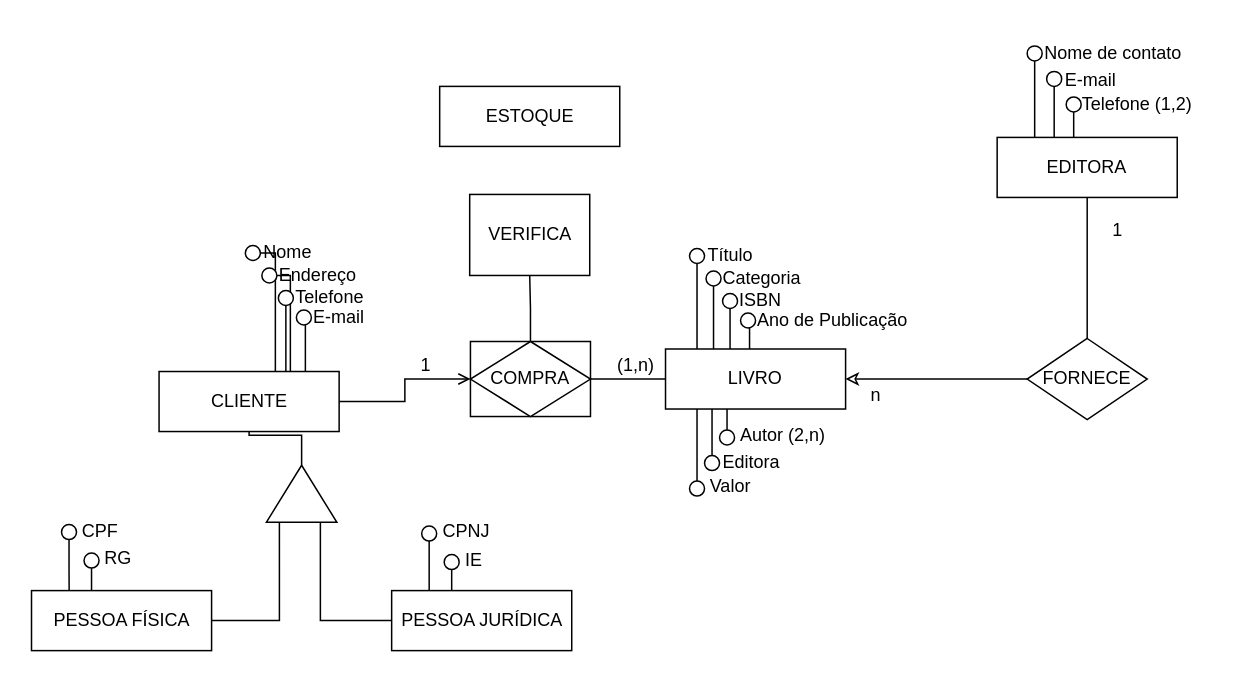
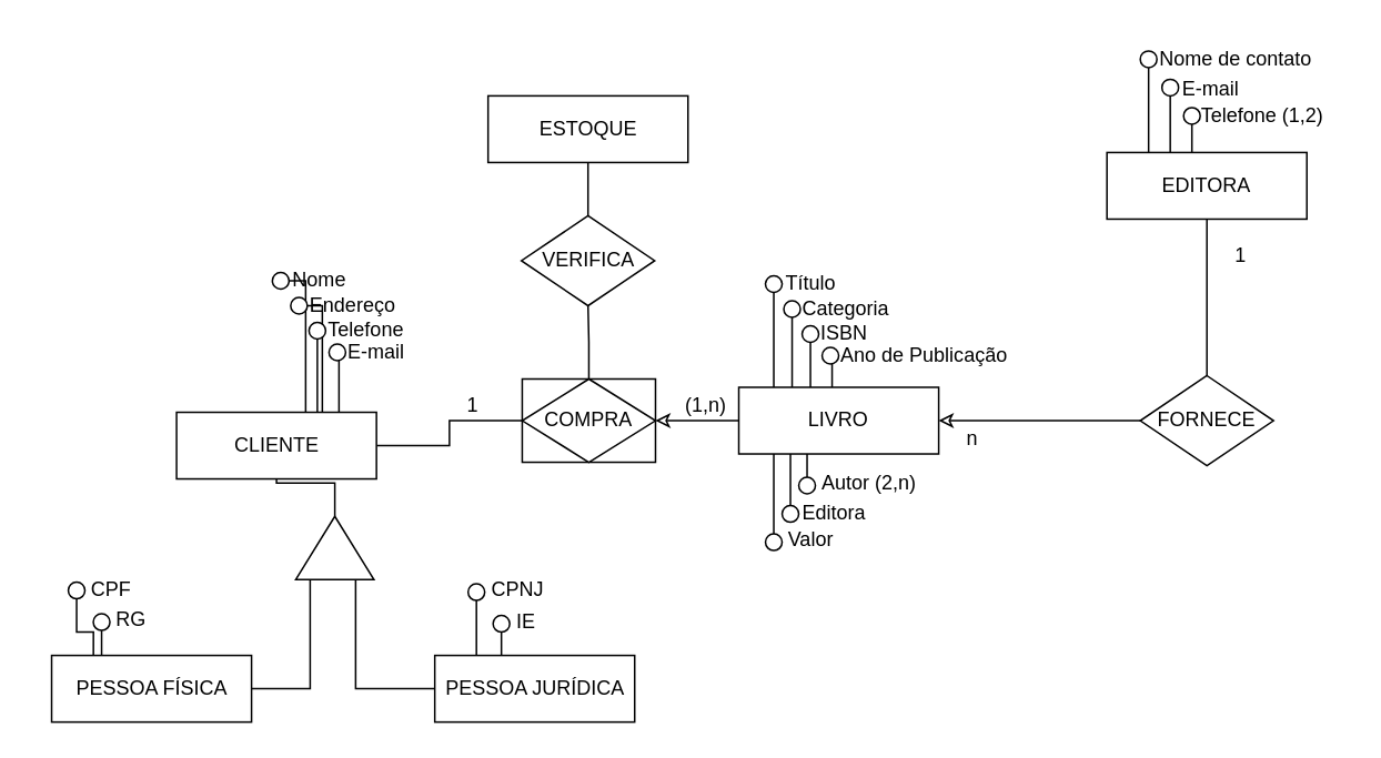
+ <mxCell id="76" style="edgeStyle=orthogonalEdgeStyle;rounded=0;orthogonalLoop=1;jettySize=auto;html=1;endArrow=none;endFill=0;" edge="1" parent="1" source="77" target="75"><mxGeometry relative="1" as="geometry" /></mxCell>
- <mxCell id="77" value="VERIFICA" style="whiteSpace=wrap;html=1;rounded=0;" vertex="1" parent="1"><mxGeometry x="312.5" y="129" width="80" height="54" as="geometry" /></mxCell>
+ <mxCell id="77" value="VERIFICA" style="rhombus;whiteSpace=wrap;html=1;" vertex="1" parent="1"><mxGeometry x="312.5" y="129" width="80" height="54" as="geometry" /></mxCell>
- <mxCell id="2" style="edgeStyle=orthogonalEdgeStyle;rounded=0;orthogonalLoop=1;jettySize=auto;html=1;endArrow=open;endFill=0;" edge="1" parent="1" source="3" target="74"><mxGeometry relative="1" as="geometry" /></mxCell>
+ <mxCell id="2" style="edgeStyle=orthogonalEdgeStyle;rounded=0;orthogonalLoop=1;jettySize=auto;html=1;endArrow=none;endFill=0;" edge="1" parent="1" source="3" target="74"><mxGeometry relative="1" as="geometry" /></mxCell>
- <mxCell id="48" style="edgeStyle=orthogonalEdgeStyle;rounded=0;orthogonalLoop=1;jettySize=auto;html=1;endArrow=none;endFill=0;" edge="1" parent="1" source="49" target="74"><mxGeometry relative="1" as="geometry" /></mxCell>
+ <mxCell id="48" style="edgeStyle=orthogonalEdgeStyle;rounded=0;orthogonalLoop=1;jettySize=auto;html=1;endArrow=classic;endFill=0;" edge="1" parent="1" source="49" target="74"><mxGeometry relative="1" as="geometry" /></mxCell>
- <mxCell id="4" value="PESSOA FÍSICA" style="rounded=0;whiteSpace=wrap;html=1;" parent="1" vertex="1"><mxGeometry x="20.5" y="393" width="120" height="40" as="geometry" /></mxCell>
+ <mxCell id="4" value="PESSOA FÍSICA" style="rounded=0;whiteSpace=wrap;html=1;" parent="1" vertex="1"><mxGeometry x="30.5" y="393" width="120" height="40" as="geometry" /></mxCell>
